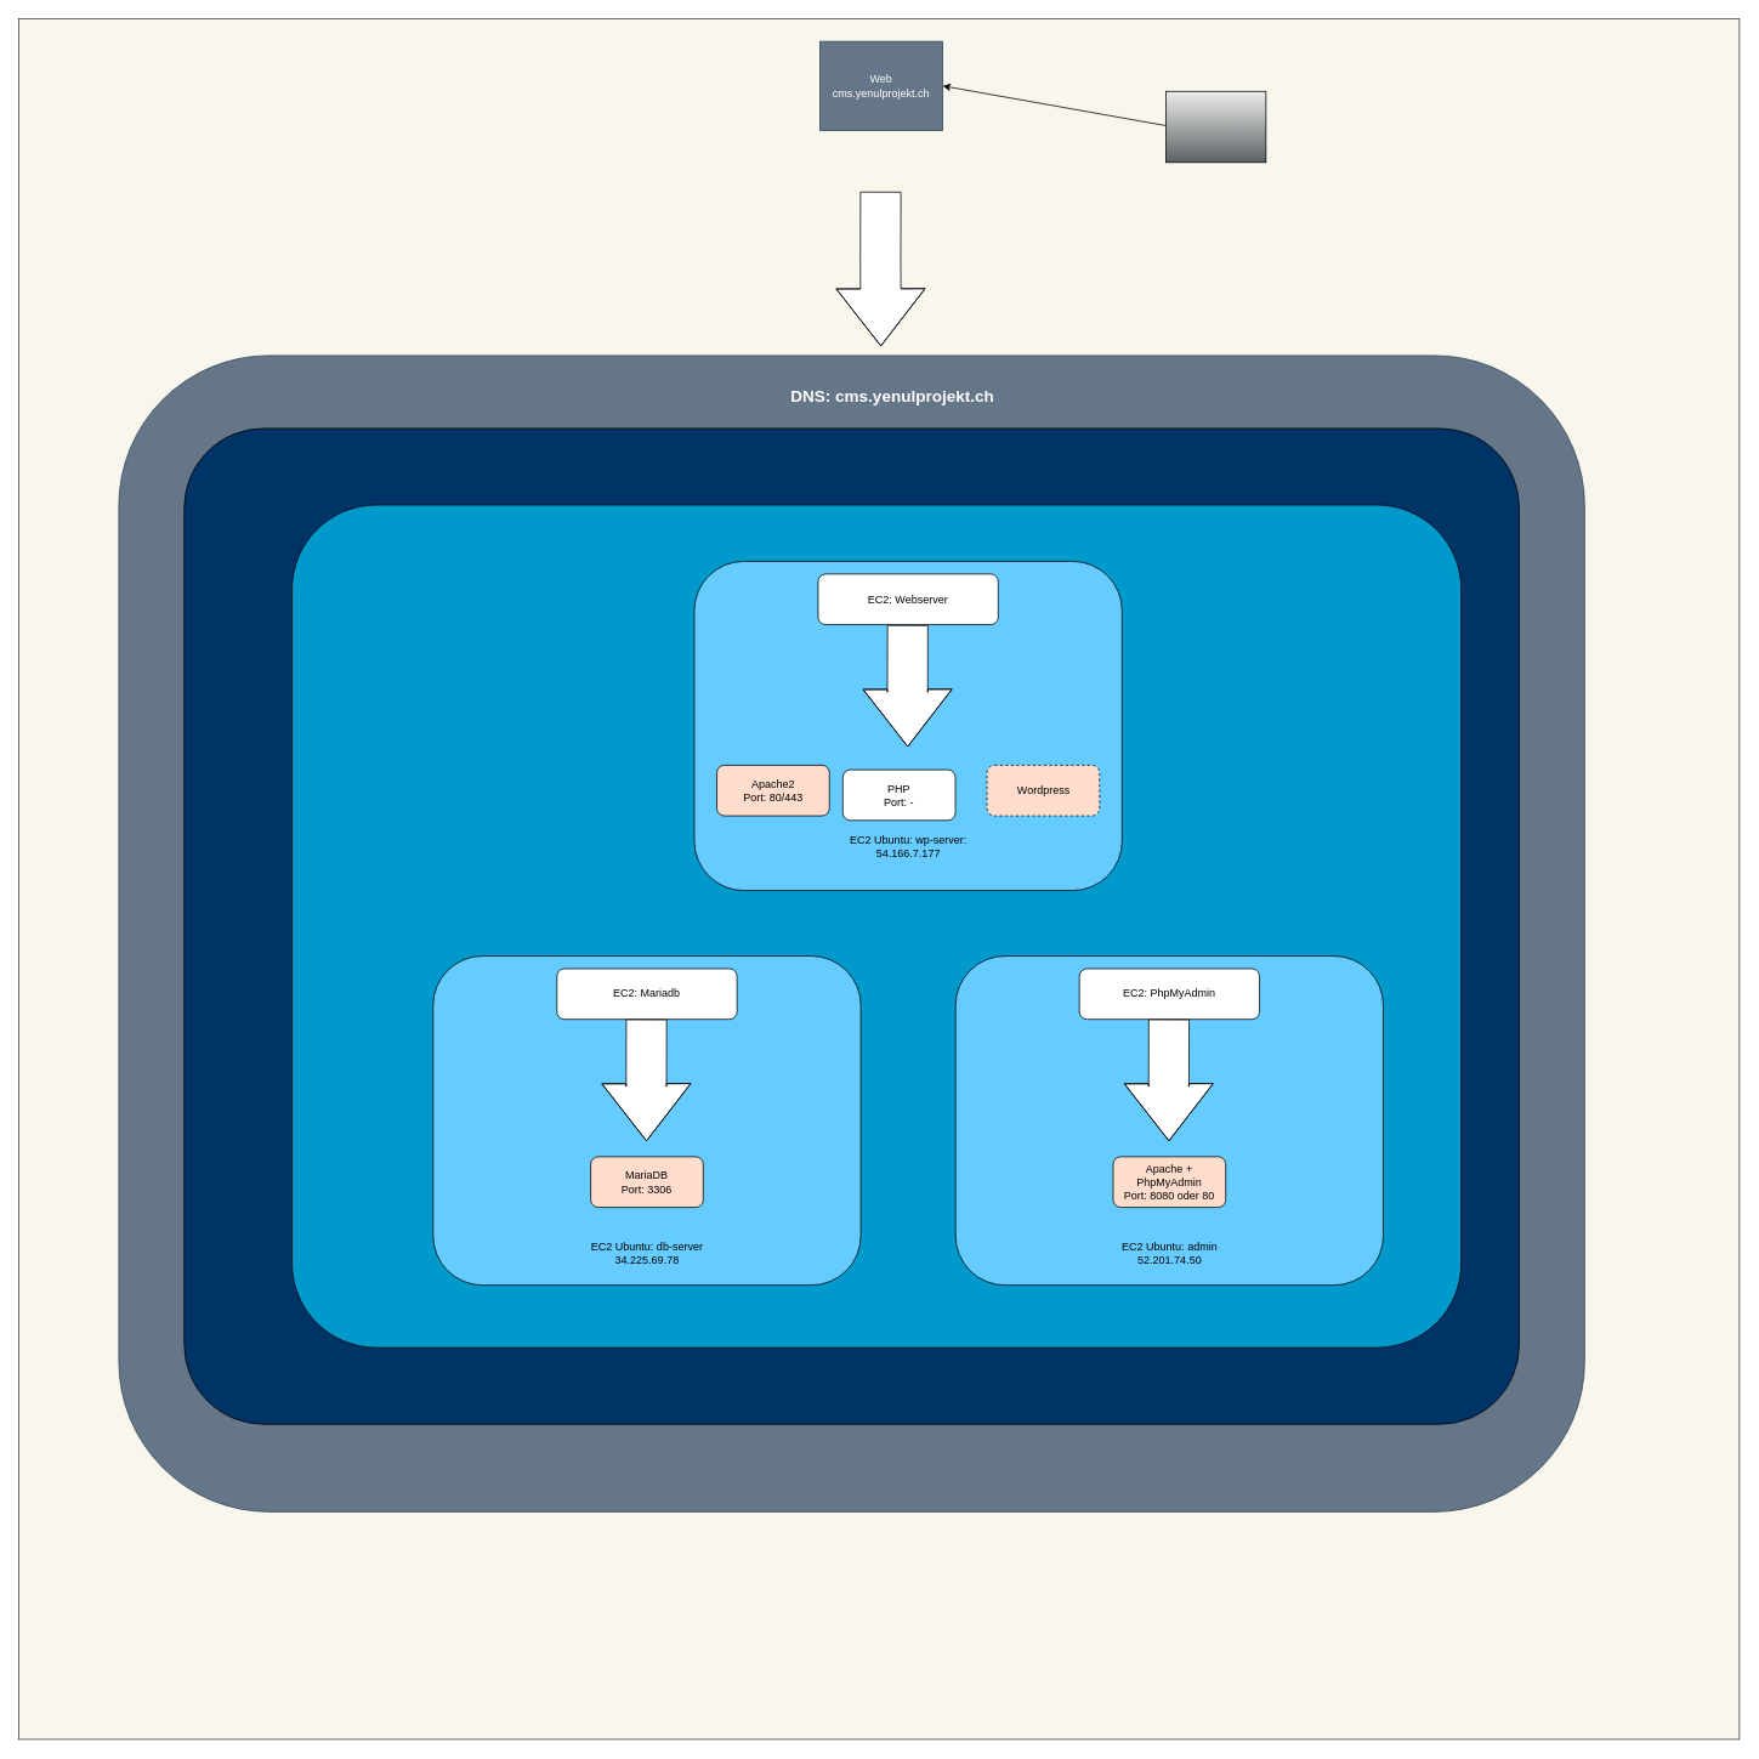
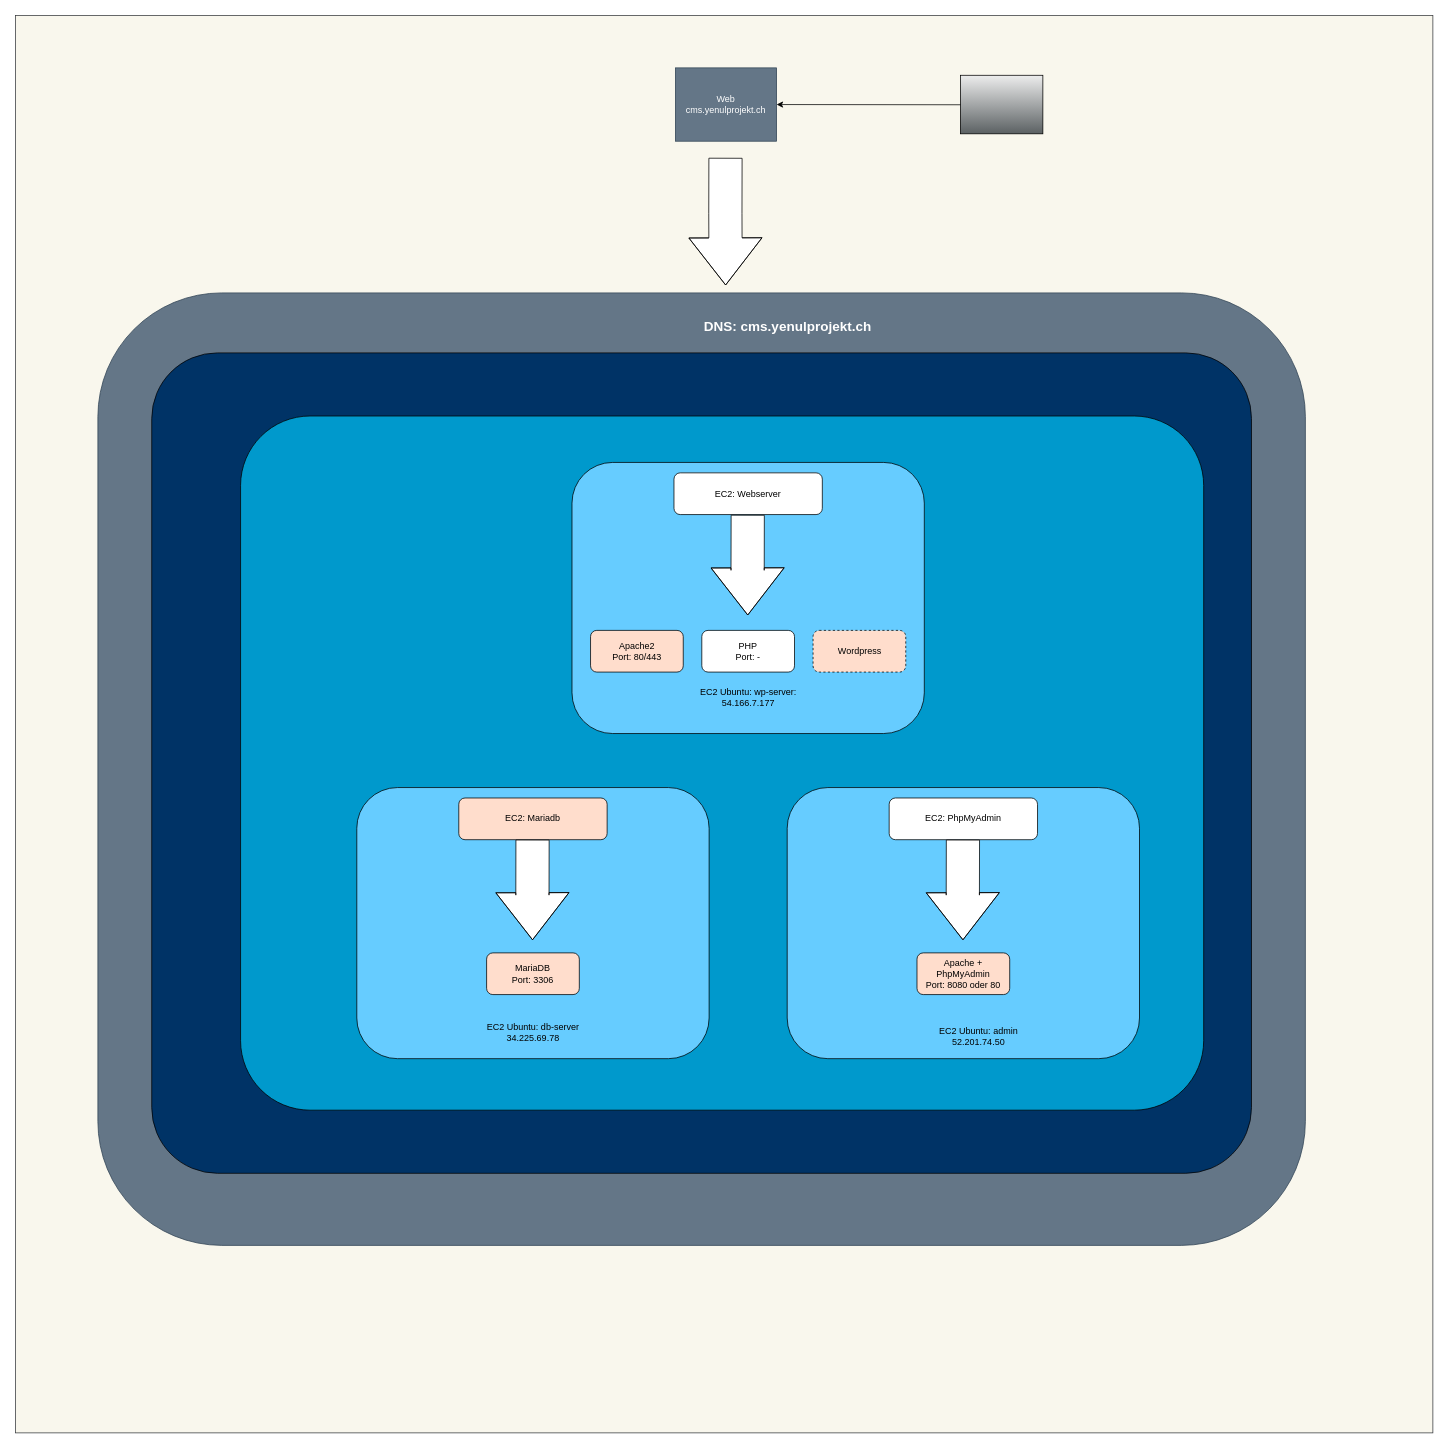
- <mxCell id="6" value="&lt;font style=&quot;color: light-dark(rgb(255, 255, 255), rgb(255, 255, 255));&quot;&gt;Web&lt;br&gt;&lt;span style=&quot;text-wrap-mode: wrap;&quot;&gt;&lt;font style=&quot;&quot;&gt;&lt;font style=&quot;&quot;&gt;c&lt;/font&gt;ms.yenulprojekt.ch&lt;/font&gt;&lt;/span&gt;&lt;/font&gt;" style="shape=mxgraph.office.devices.pc;html=1;fillColor=#647687;fontColor=#ffffff;strokeColor=#314354;" parent="1" vertex="1"><mxGeometry x="900" y="45" width="134.99" height="97.78" as="geometry" /></mxCell>
+ <mxCell id="6" value="&lt;font style=&quot;color: light-dark(rgb(255, 255, 255), rgb(255, 255, 255));&quot;&gt;Web&lt;br&gt;&lt;span style=&quot;text-wrap-mode: wrap;&quot;&gt;&lt;font style=&quot;&quot;&gt;&lt;font style=&quot;&quot;&gt;c&lt;/font&gt;ms.yenulprojekt.ch&lt;/font&gt;&lt;/span&gt;&lt;/font&gt;" style="shape=mxgraph.office.devices.pc;html=1;fillColor=#647687;fontColor=#ffffff;strokeColor=#314354;" parent="1" vertex="1"><mxGeometry x="900" y="90" width="134.99" height="97.78" as="geometry" /></mxCell>
- <mxCell id="32" value="&lt;font style=&quot;color: light-dark(rgb(255, 255, 255), rgb(255, 255, 255));&quot;&gt;DNS: cms.yenulprojekt.ch&lt;/font&gt;" style="text;html=1;align=center;verticalAlign=middle;whiteSpace=wrap;rounded=0;fontColor=light-dark(#000000,#000000);fontSize=18;fontStyle=1" vertex="1" parent="9"><mxGeometry x="640" y="30" width="420" height="30" as="geometry" /></mxCell>
+ <mxCell id="32" value="&lt;font style=&quot;color: light-dark(rgb(255, 255, 255), rgb(255, 255, 255));&quot;&gt;DNS: cms.yenulprojekt.ch&lt;/font&gt;" style="text;html=1;align=center;verticalAlign=middle;whiteSpace=wrap;rounded=0;fontColor=light-dark(#000000,#000000);fontSize=18;fontStyle=1" vertex="1" parent="9"><mxGeometry x="710" y="30" width="420" height="30" as="geometry" /></mxCell>
- <mxCell id="27" value="PHP&#10;Port: -" style="rounded=1;whiteSpace=wrap;html=1;fillColor=#FFFFFF;" parent="24" vertex="1"><mxGeometry x="163.067" y="228.926" width="123.619" height="55.611" as="geometry" /></mxCell>
+ <mxCell id="27" value="PHP&#10;Port: -" style="rounded=1;whiteSpace=wrap;html=1;fillColor=#FFFFFF;" parent="24" vertex="1"><mxGeometry x="173.067" y="223.926" width="123.619" height="55.611" as="geometry" /></mxCell>
- <mxCell id="20" value="EC2: Mariadb" style="rounded=1;whiteSpace=wrap;html=1;fillColor=#FFFFFF;" parent="18" vertex="1"><mxGeometry x="135.981" y="13.903" width="197.79" height="55.611" as="geometry" /></mxCell>
+ <mxCell id="20" value="EC2: Mariadb" style="rounded=1;whiteSpace=wrap;html=1;fillColor=#ffddcc;" parent="18" vertex="1"><mxGeometry x="135.981" y="13.903" width="197.79" height="55.611" as="geometry" /></mxCell>
- <mxCell id="15" value="EC2 Ubuntu: &lt;span style=&quot;text-wrap-mode: nowrap;&quot;&gt;admin&lt;/span&gt;&lt;br&gt;&lt;span style=&quot;text-wrap-mode: nowrap;&quot;&gt;52.201.74.50&lt;/span&gt;" style="text;html=1;align=center;verticalAlign=middle;whiteSpace=wrap;rounded=0;" parent="12" vertex="1"><mxGeometry x="154.524" y="305.863" width="160.705" height="41.709" as="geometry" /></mxCell>
+ <mxCell id="15" value="EC2 Ubuntu: &lt;span style=&quot;text-wrap-mode: nowrap;&quot;&gt;admin&lt;/span&gt;&lt;br&gt;&lt;span style=&quot;text-wrap-mode: nowrap;&quot;&gt;52.201.74.50&lt;/span&gt;" style="text;html=1;align=center;verticalAlign=middle;whiteSpace=wrap;rounded=0;" parent="12" vertex="1"><mxGeometry x="174.524" y="310.863" width="160.705" height="41.709" as="geometry" /></mxCell>
